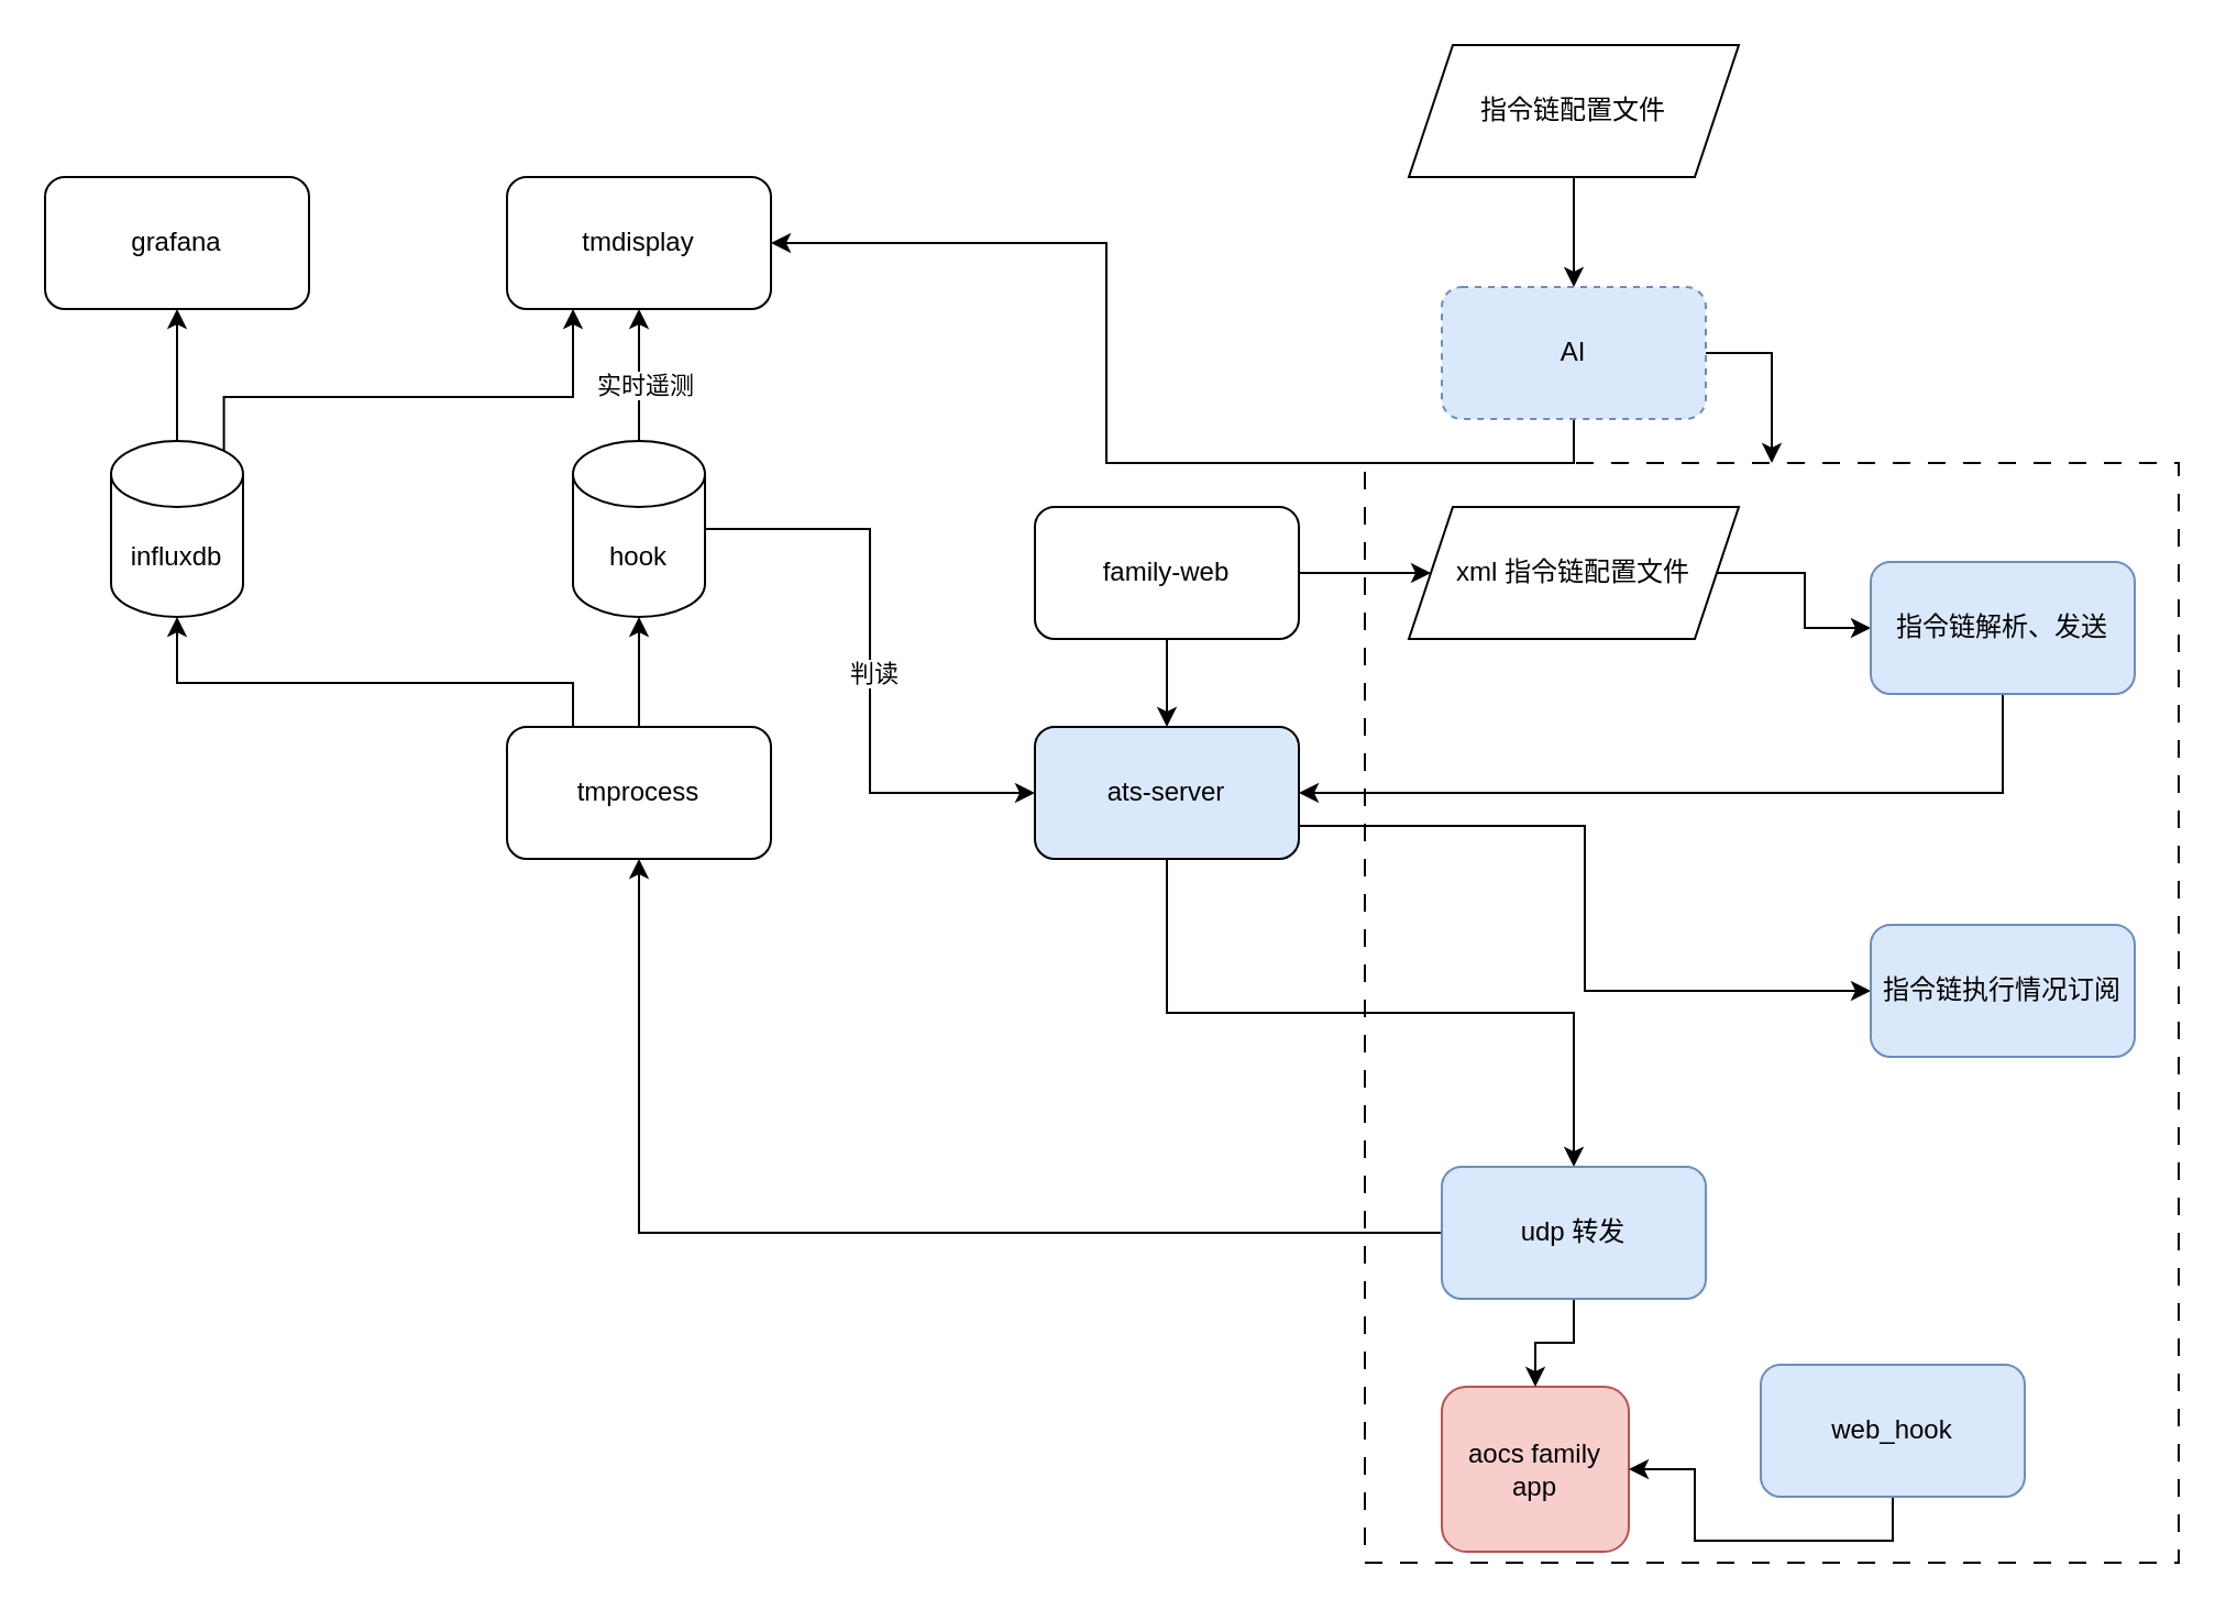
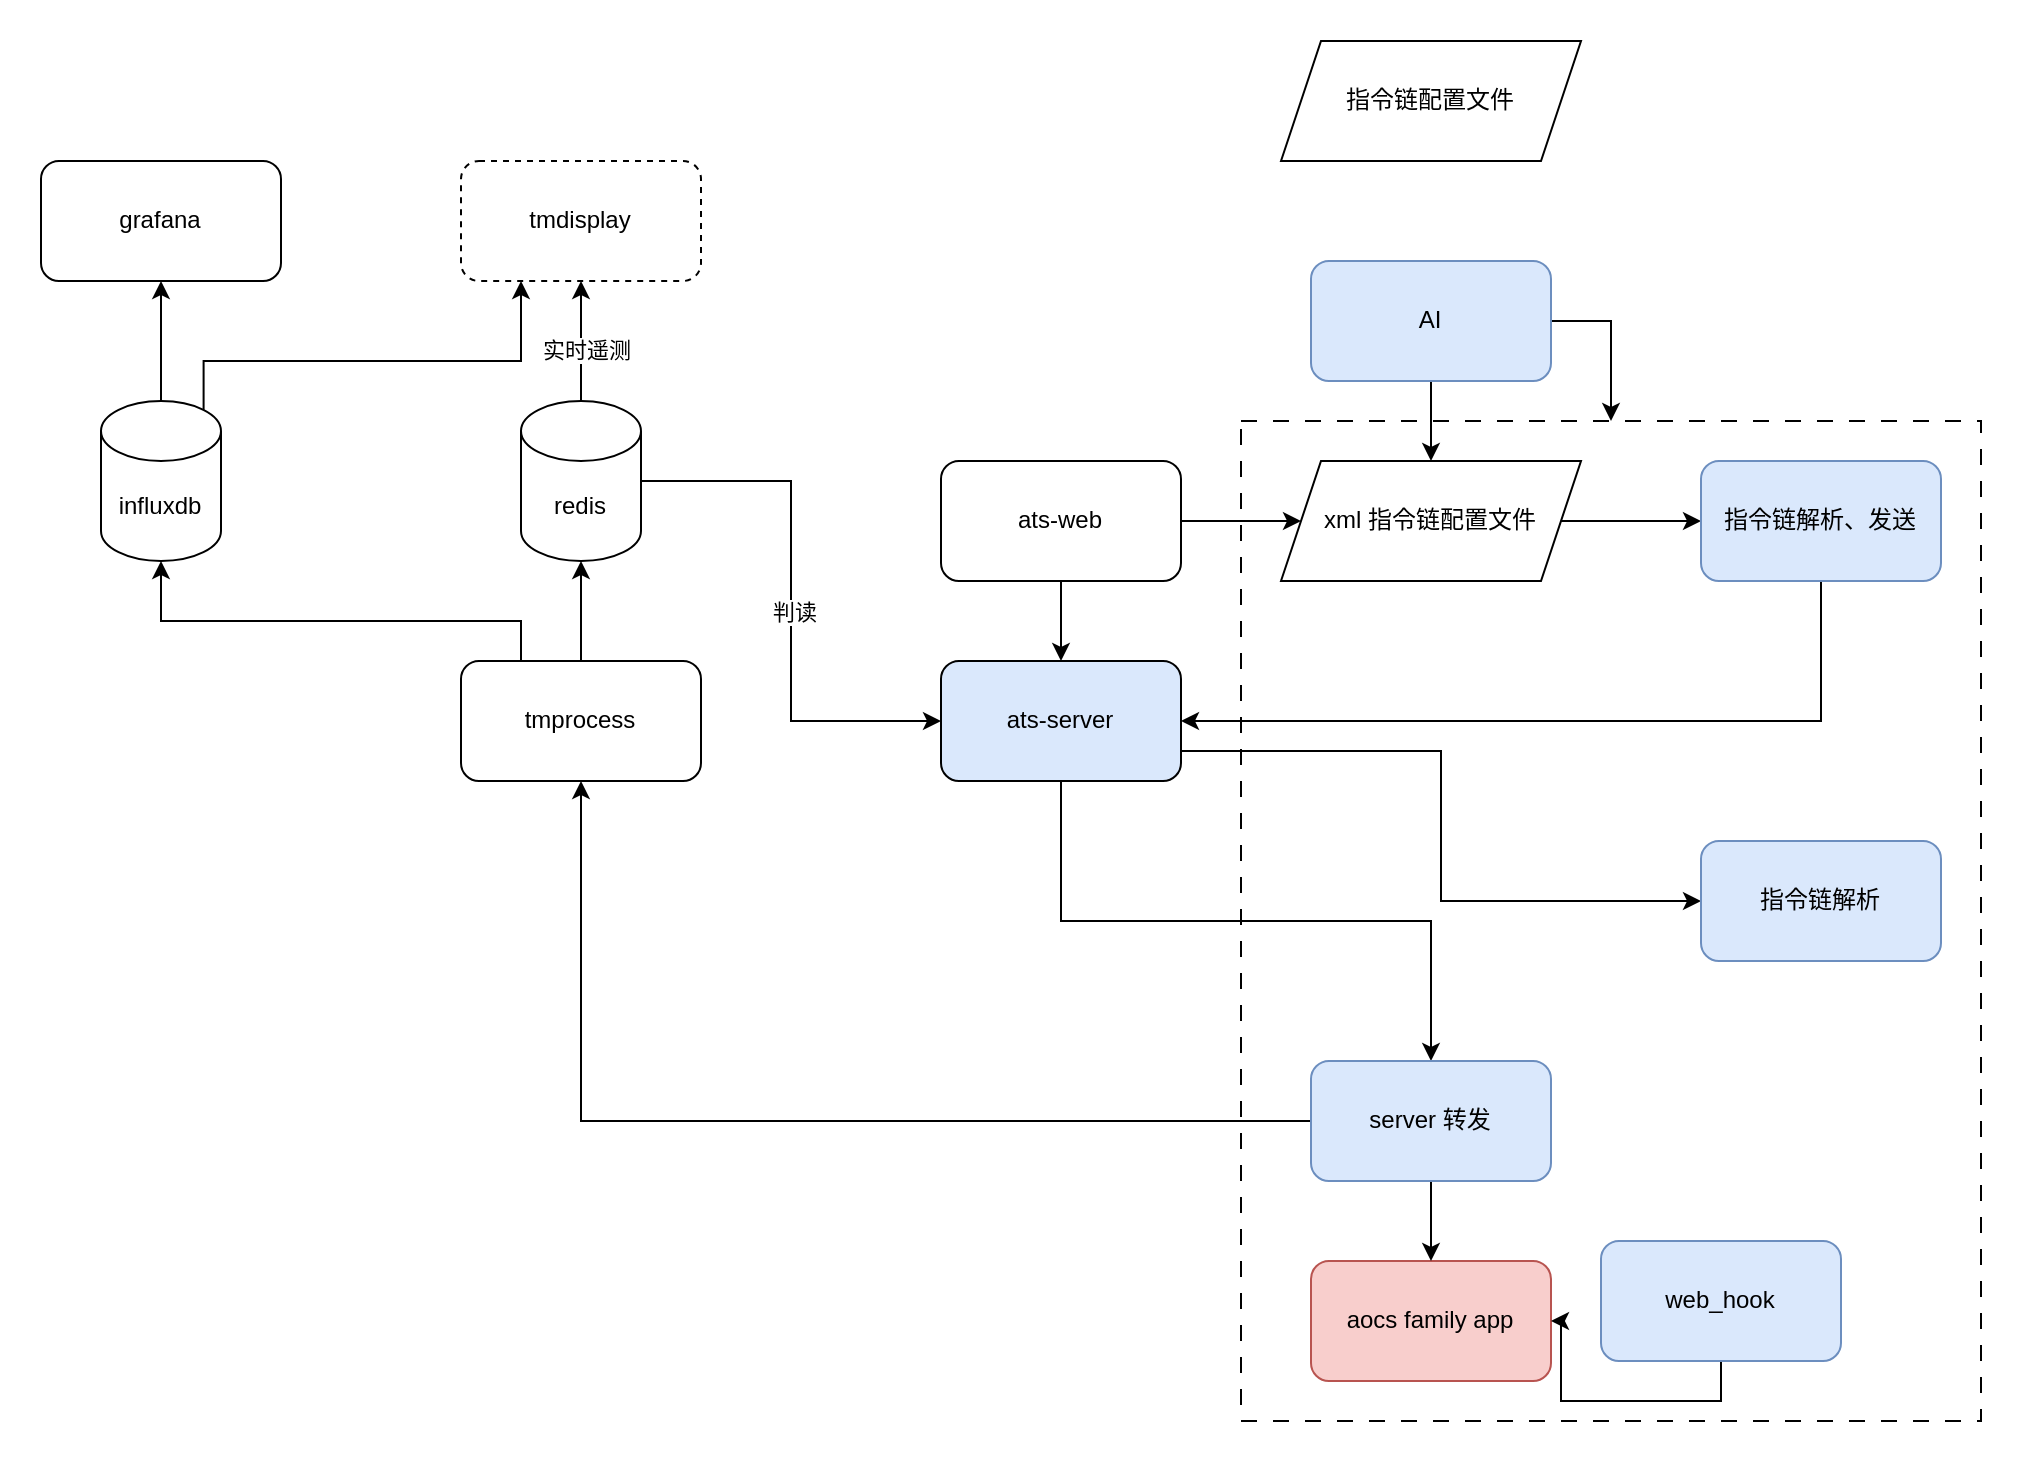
- <mxCell id="34" style="edgeStyle=orthogonalEdgeStyle;rounded=0;orthogonalLoop=1;jettySize=auto;html=1;exitX=0.5;exitY=1;exitDx=0;exitDy=0;entryX=0.5;entryY=0;entryDx=0;entryDy=0;" parent="1" source="35" target="33" edge="1"><mxGeometry relative="1" as="geometry" /></mxCell>
- <mxCell id="22" value="tmdisplay" style="rounded=1;whiteSpace=wrap;html=1;" parent="1" vertex="1"><mxGeometry x="230" y="80" width="120" height="60" as="geometry" /></mxCell>
+ <mxCell id="22" value="tmdisplay" style="rounded=1;whiteSpace=wrap;html=1;dashed=1;" parent="1" vertex="1"><mxGeometry x="230" y="80" width="120" height="60" as="geometry" /></mxCell>
- <mxCell id="31" style="edgeStyle=orthogonalEdgeStyle;rounded=0;orthogonalLoop=1;jettySize=auto;html=1;exitX=0.5;exitY=1;exitDx=0;exitDy=0;" parent="1" source="33" target="22" edge="1"><mxGeometry relative="1" as="geometry" /></mxCell>
+ <mxCell id="31" style="edgeStyle=orthogonalEdgeStyle;rounded=0;orthogonalLoop=1;jettySize=auto;html=1;exitX=0.5;exitY=1;exitDx=0;exitDy=0;entryX=0.5;entryY=0;entryDx=0;entryDy=0;" parent="1" source="33" target="10" edge="1"><mxGeometry relative="1" as="geometry" /></mxCell>
- <mxCell id="33" value="AI" style="rounded=1;whiteSpace=wrap;html=1;fillColor=#dae8fc;strokeColor=#6c8ebf;dashed=1;" parent="1" vertex="1"><mxGeometry x="655" y="130" width="120" height="60" as="geometry" /></mxCell>
+ <mxCell id="33" value="AI" style="rounded=1;whiteSpace=wrap;html=1;fillColor=#dae8fc;strokeColor=#6c8ebf;" parent="1" vertex="1"><mxGeometry x="655" y="130" width="120" height="60" as="geometry" /></mxCell>
- <mxCell id="26" value="hook" style="shape=cylinder3;whiteSpace=wrap;html=1;boundedLbl=1;backgroundOutline=1;size=15;" parent="1" vertex="1"><mxGeometry x="260" y="200" width="60" height="80" as="geometry" /></mxCell>
+ <mxCell id="26" value="redis" style="shape=cylinder3;whiteSpace=wrap;html=1;boundedLbl=1;backgroundOutline=1;size=15;" parent="1" vertex="1"><mxGeometry x="260" y="200" width="60" height="80" as="geometry" /></mxCell>
- <mxCell id="8" value="family-web" style="rounded=1;whiteSpace=wrap;html=1;" parent="1" vertex="1"><mxGeometry x="470" y="230" width="120" height="60" as="geometry" /></mxCell>
+ <mxCell id="8" value="ats-web" style="rounded=1;whiteSpace=wrap;html=1;" parent="1" vertex="1"><mxGeometry x="470" y="230" width="120" height="60" as="geometry" /></mxCell>
- <mxCell id="12" value="指令链解析、发送" style="rounded=1;whiteSpace=wrap;html=1;fillColor=#dae8fc;strokeColor=#6c8ebf;" parent="1" vertex="1"><mxGeometry x="850" y="255" width="120" height="60" as="geometry" /></mxCell>
+ <mxCell id="12" value="指令链解析、发送" style="rounded=1;whiteSpace=wrap;html=1;fillColor=#dae8fc;strokeColor=#6c8ebf;" parent="1" vertex="1"><mxGeometry x="850" y="230" width="120" height="60" as="geometry" /></mxCell>
- <mxCell id="30" value="指令链执行情况订阅" style="rounded=1;whiteSpace=wrap;html=1;fillColor=#dae8fc;strokeColor=#6c8ebf;" parent="1" vertex="1"><mxGeometry x="850" y="420" width="120" height="60" as="geometry" /></mxCell>
+ <mxCell id="30" value="指令链解析" style="rounded=1;whiteSpace=wrap;html=1;fillColor=#dae8fc;strokeColor=#6c8ebf;" parent="1" vertex="1"><mxGeometry x="850" y="420" width="120" height="60" as="geometry" /></mxCell>
- <mxCell id="16" value="udp 转发" style="rounded=1;whiteSpace=wrap;html=1;fillColor=#dae8fc;strokeColor=#6c8ebf;" parent="1" vertex="1"><mxGeometry x="655" y="530" width="120" height="60" as="geometry" /></mxCell>
+ <mxCell id="16" value="server 转发" style="rounded=1;whiteSpace=wrap;html=1;fillColor=#dae8fc;strokeColor=#6c8ebf;" parent="1" vertex="1"><mxGeometry x="655" y="530" width="120" height="60" as="geometry" /></mxCell>
- <mxCell id="13" value="aocs family app" style="rounded=1;whiteSpace=wrap;html=1;fillColor=#f8cecc;strokeColor=#b85450;" parent="1" vertex="1"><mxGeometry x="655" y="630" width="85" height="75" as="geometry" /></mxCell>
+ <mxCell id="13" value="aocs family app" style="rounded=1;whiteSpace=wrap;html=1;fillColor=#f8cecc;strokeColor=#b85450;" parent="1" vertex="1"><mxGeometry x="655" y="630" width="120" height="60" as="geometry" /></mxCell>
